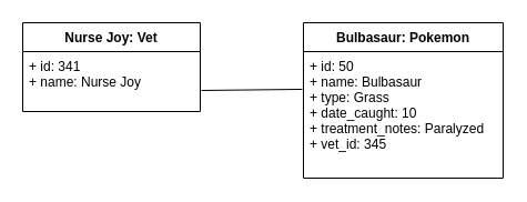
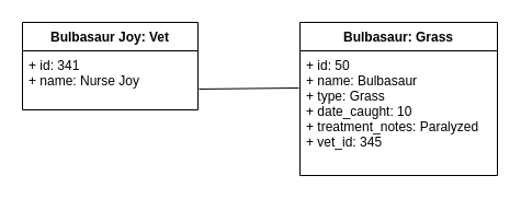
- <mxCell id="2" value="Nurse Joy: Vet" style="swimlane;fontStyle=1;align=center;verticalAlign=top;childLayout=stackLayout;horizontal=1;startSize=26;horizontalStack=0;resizeParent=1;resizeParentMax=0;resizeLast=0;collapsible=1;marginBottom=0;" parent="1" vertex="1"><mxGeometry x="20" y="20" width="160" height="80" as="geometry" /></mxCell>
+ <mxCell id="2" value="Bulbasaur Joy: Vet" style="swimlane;fontStyle=1;align=center;verticalAlign=top;childLayout=stackLayout;horizontal=1;startSize=26;horizontalStack=0;resizeParent=1;resizeParentMax=0;resizeLast=0;collapsible=1;marginBottom=0;" parent="1" vertex="1"><mxGeometry x="20" y="20" width="160" height="80" as="geometry" /></mxCell>
- <mxCell id="4" value="Bulbasaur: Pokemon" style="swimlane;fontStyle=1;align=center;verticalAlign=top;childLayout=stackLayout;horizontal=1;startSize=26;horizontalStack=0;resizeParent=1;resizeParentMax=0;resizeLast=0;collapsible=1;marginBottom=0;" parent="1" vertex="1"><mxGeometry x="273" y="20" width="180" height="140" as="geometry" /></mxCell>
+ <mxCell id="4" value="Bulbasaur: Grass" style="swimlane;fontStyle=1;align=center;verticalAlign=top;childLayout=stackLayout;horizontal=1;startSize=26;horizontalStack=0;resizeParent=1;resizeParentMax=0;resizeLast=0;collapsible=1;marginBottom=0;" parent="1" vertex="1"><mxGeometry x="273" y="20" width="180" height="140" as="geometry" /></mxCell>
